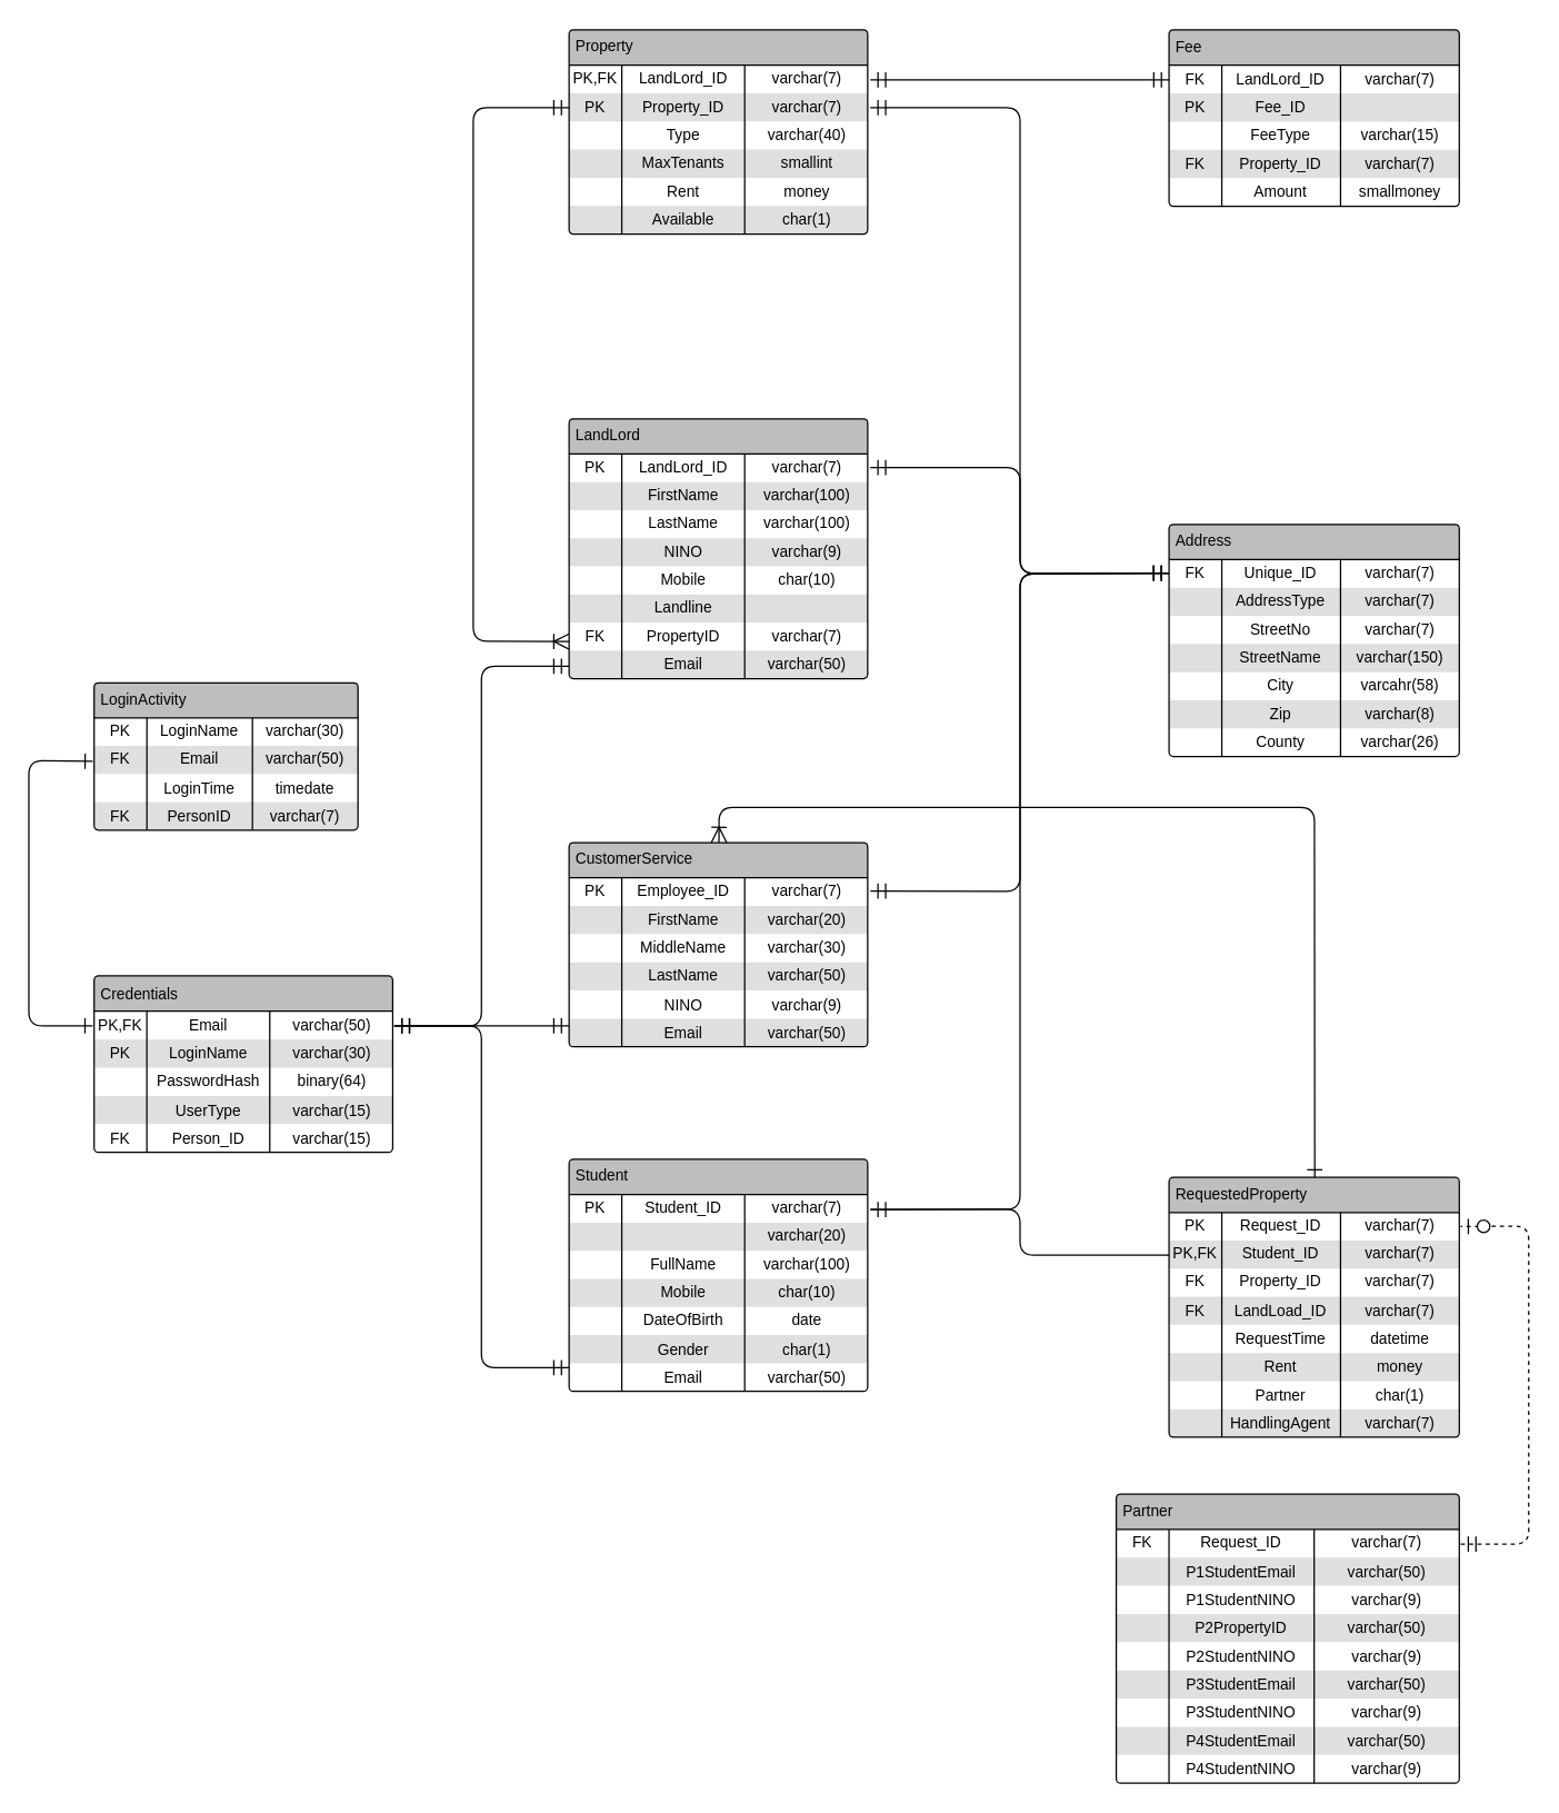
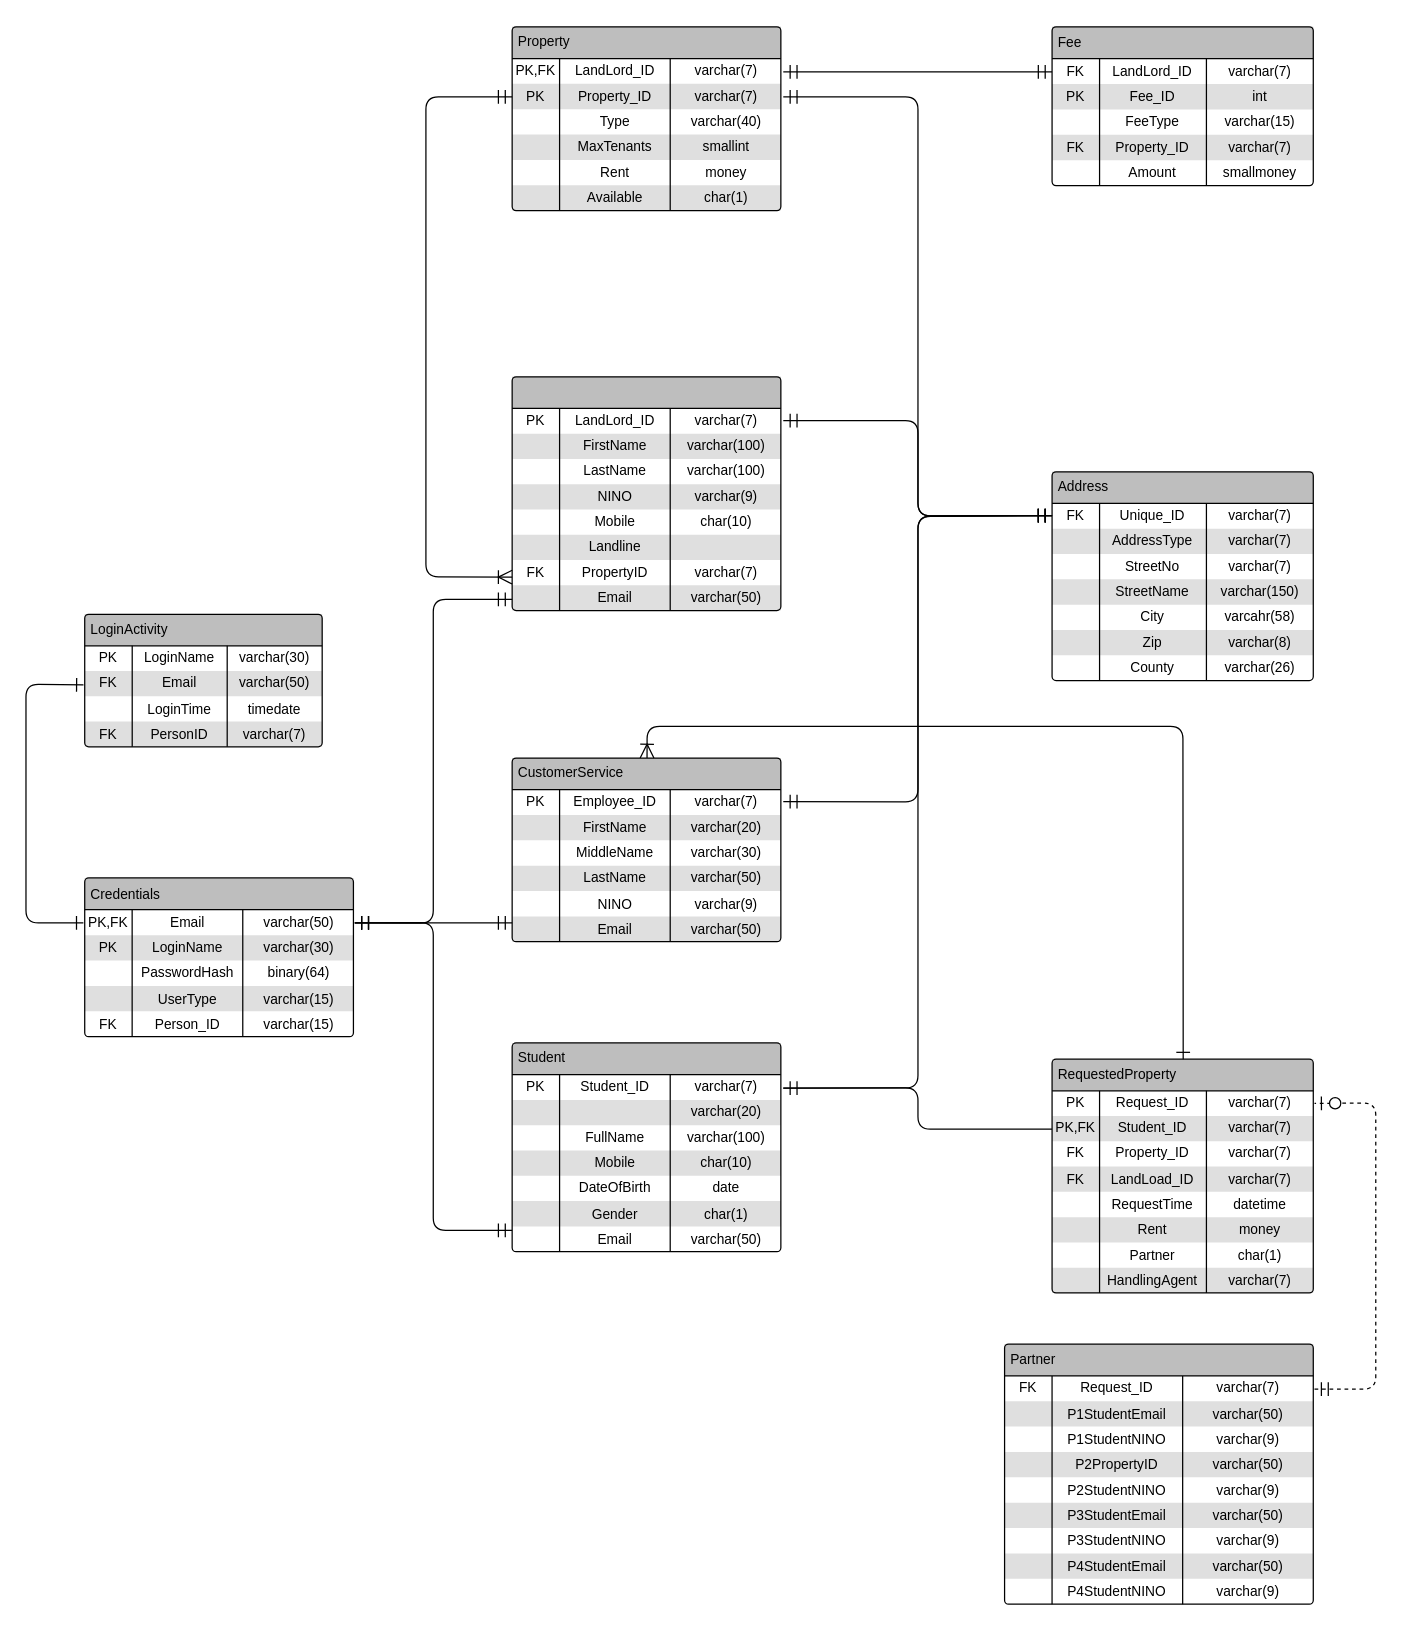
+ <mxCell id="153" value="&lt;p style=&quot;align:center;margin-left:0;margin-right:0;margin-top:0px;margin-bottom:0px;text-indent:0;valign:middle;direction:ltr;&quot;&gt;&lt;font style=&quot;font-size:11px;font-family:Arial;color:#000000;direction:ltr;letter-spacing:0px;line-height:100%;opacity:1&quot;&gt;int&lt;/font&gt;&lt;/p&gt;" style="text;vsdxID=97;fillColor=none;gradientColor=none;strokeColor=none;spacingTop=-3;spacingBottom=-3;spacingLeft=-3;spacingRight=-3;labelBackgroundColor=none;rounded=1;html=1;whiteSpace=wrap;verticalAlign=middle;align=center;;html=1;" parent="152" vertex="1"><mxGeometry x="127" y="47.3" width="79.38" height="17.15" as="geometry" /></mxCell>
- <mxCell id="14" value="&lt;p style=&quot;align:left;margin-left:0;margin-right:0;margin-top:0px;margin-bottom:0px;text-indent:0;valign:middle;direction:ltr;&quot;&gt;&lt;font style=&quot;font-size:11px;font-family:Arial;color:#000000;direction:ltr;letter-spacing:0px;line-height:100%;opacity:1&quot;&gt;LandLord&lt;/font&gt;&lt;/p&gt;" style="text;vsdxID=12;fillColor=none;gradientColor=none;strokeColor=none;spacingTop=-3;spacingBottom=-3;spacingLeft=-3;spacingRight=-3;labelBackgroundColor=none;rounded=1;html=1;whiteSpace=wrap;verticalAlign=middle;align=left;;html=1;" parent="13" vertex="1"><mxGeometry x="6.35" y="-0.96" width="203.2" height="25.4" as="geometry" /></mxCell>
